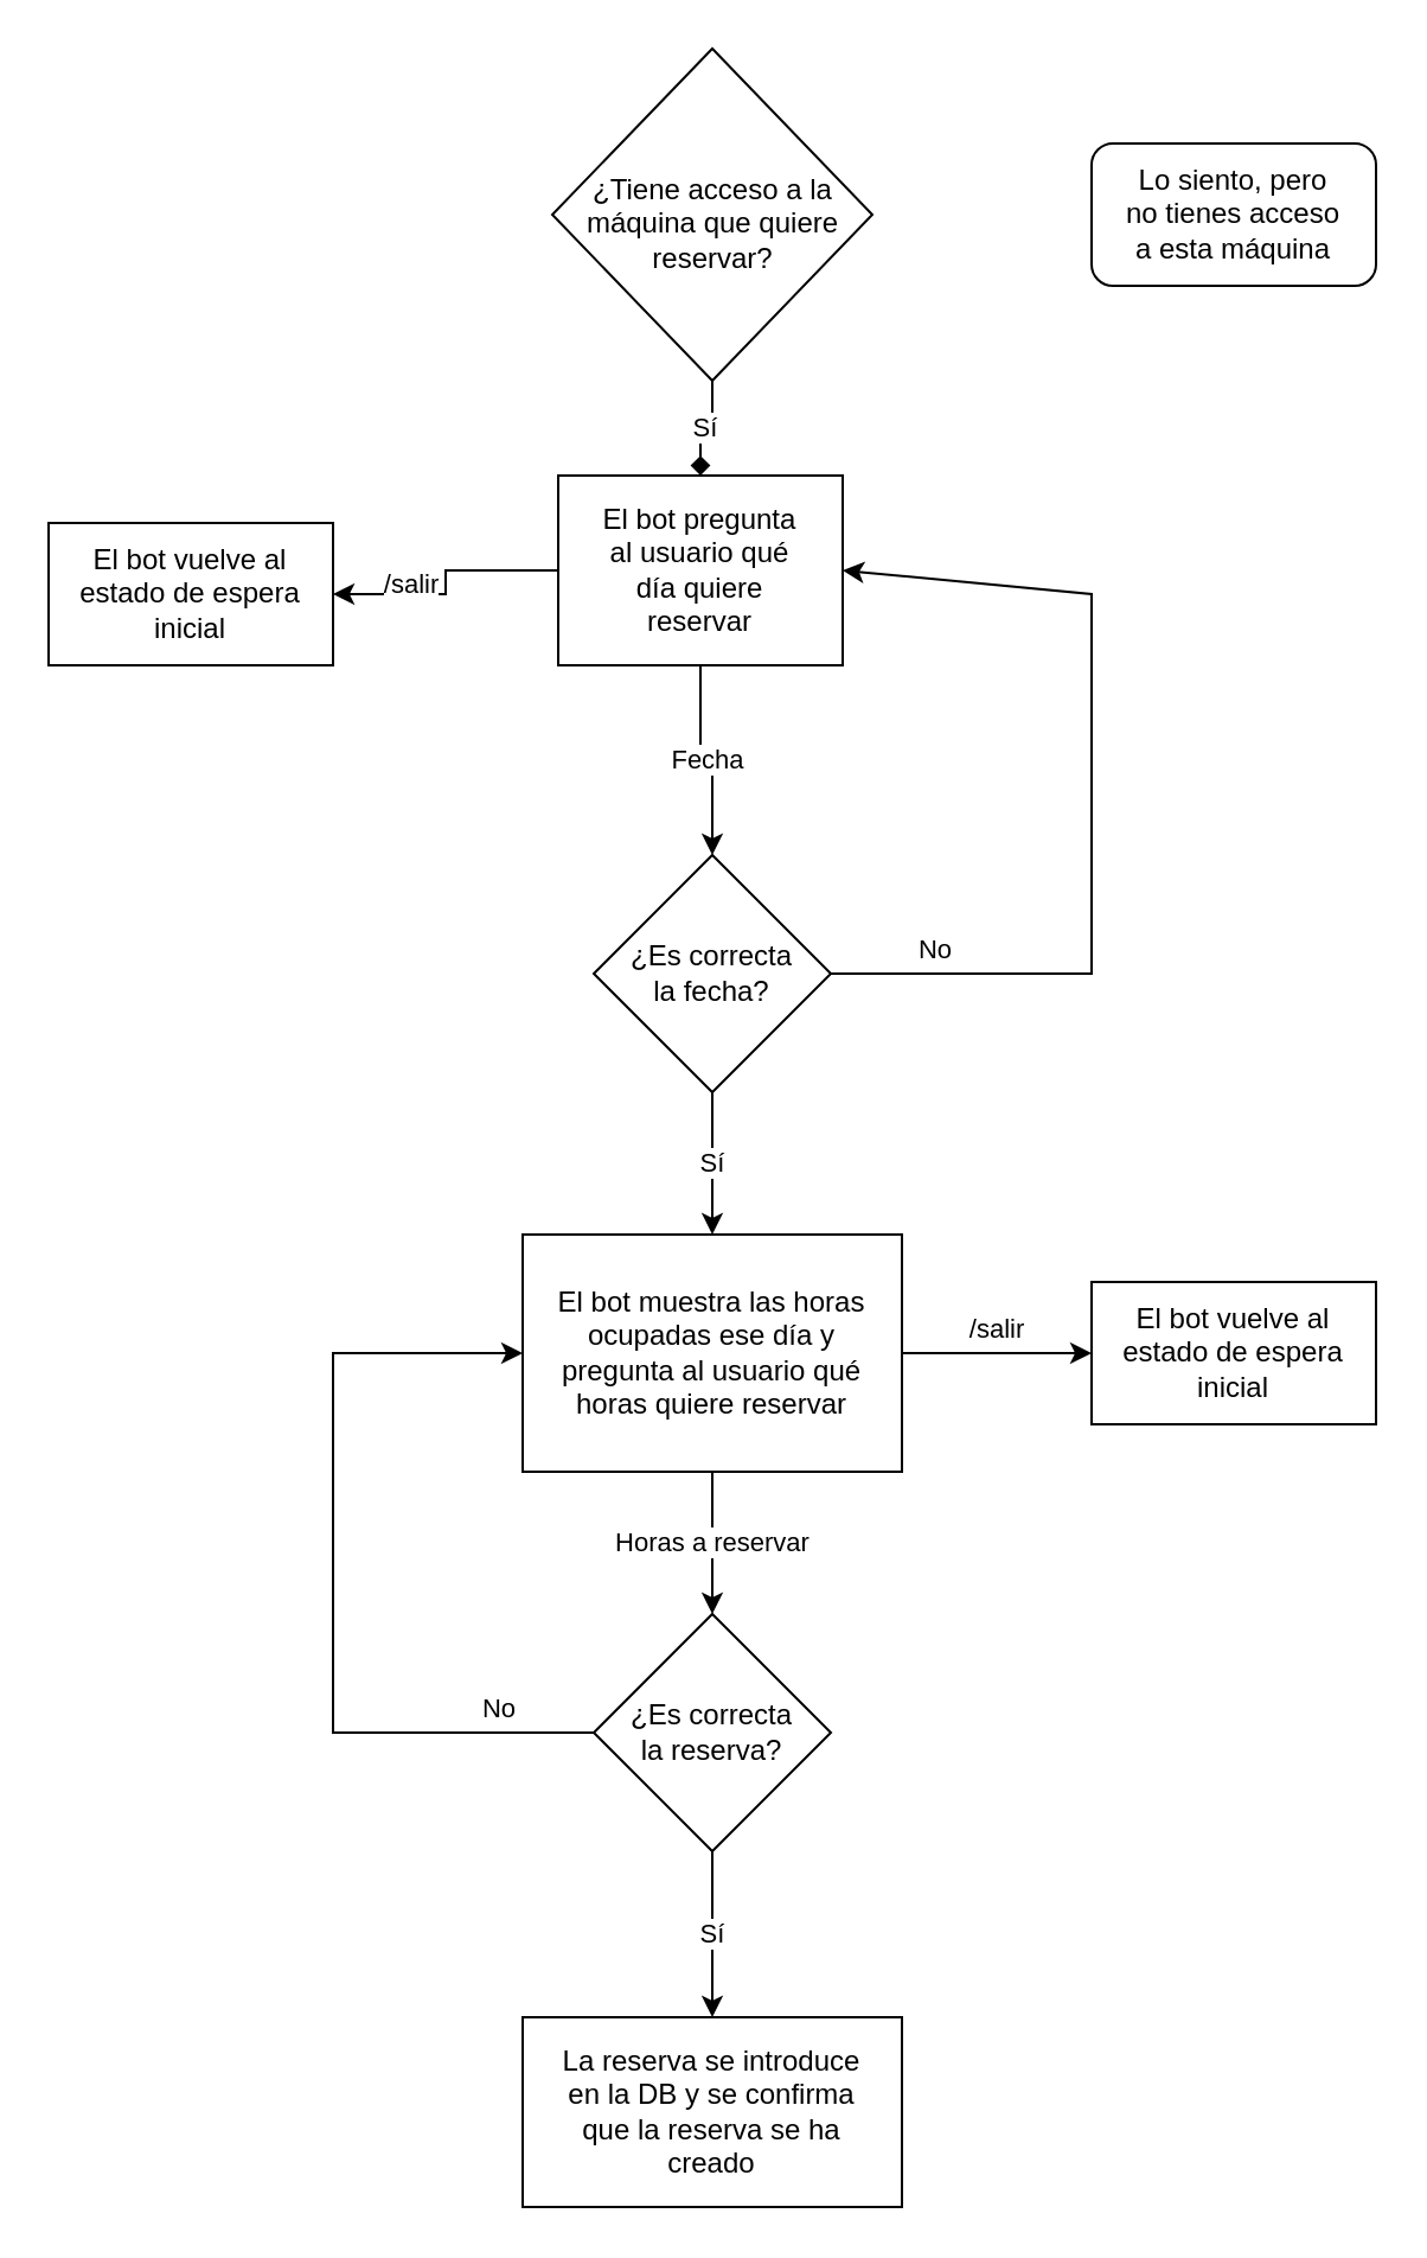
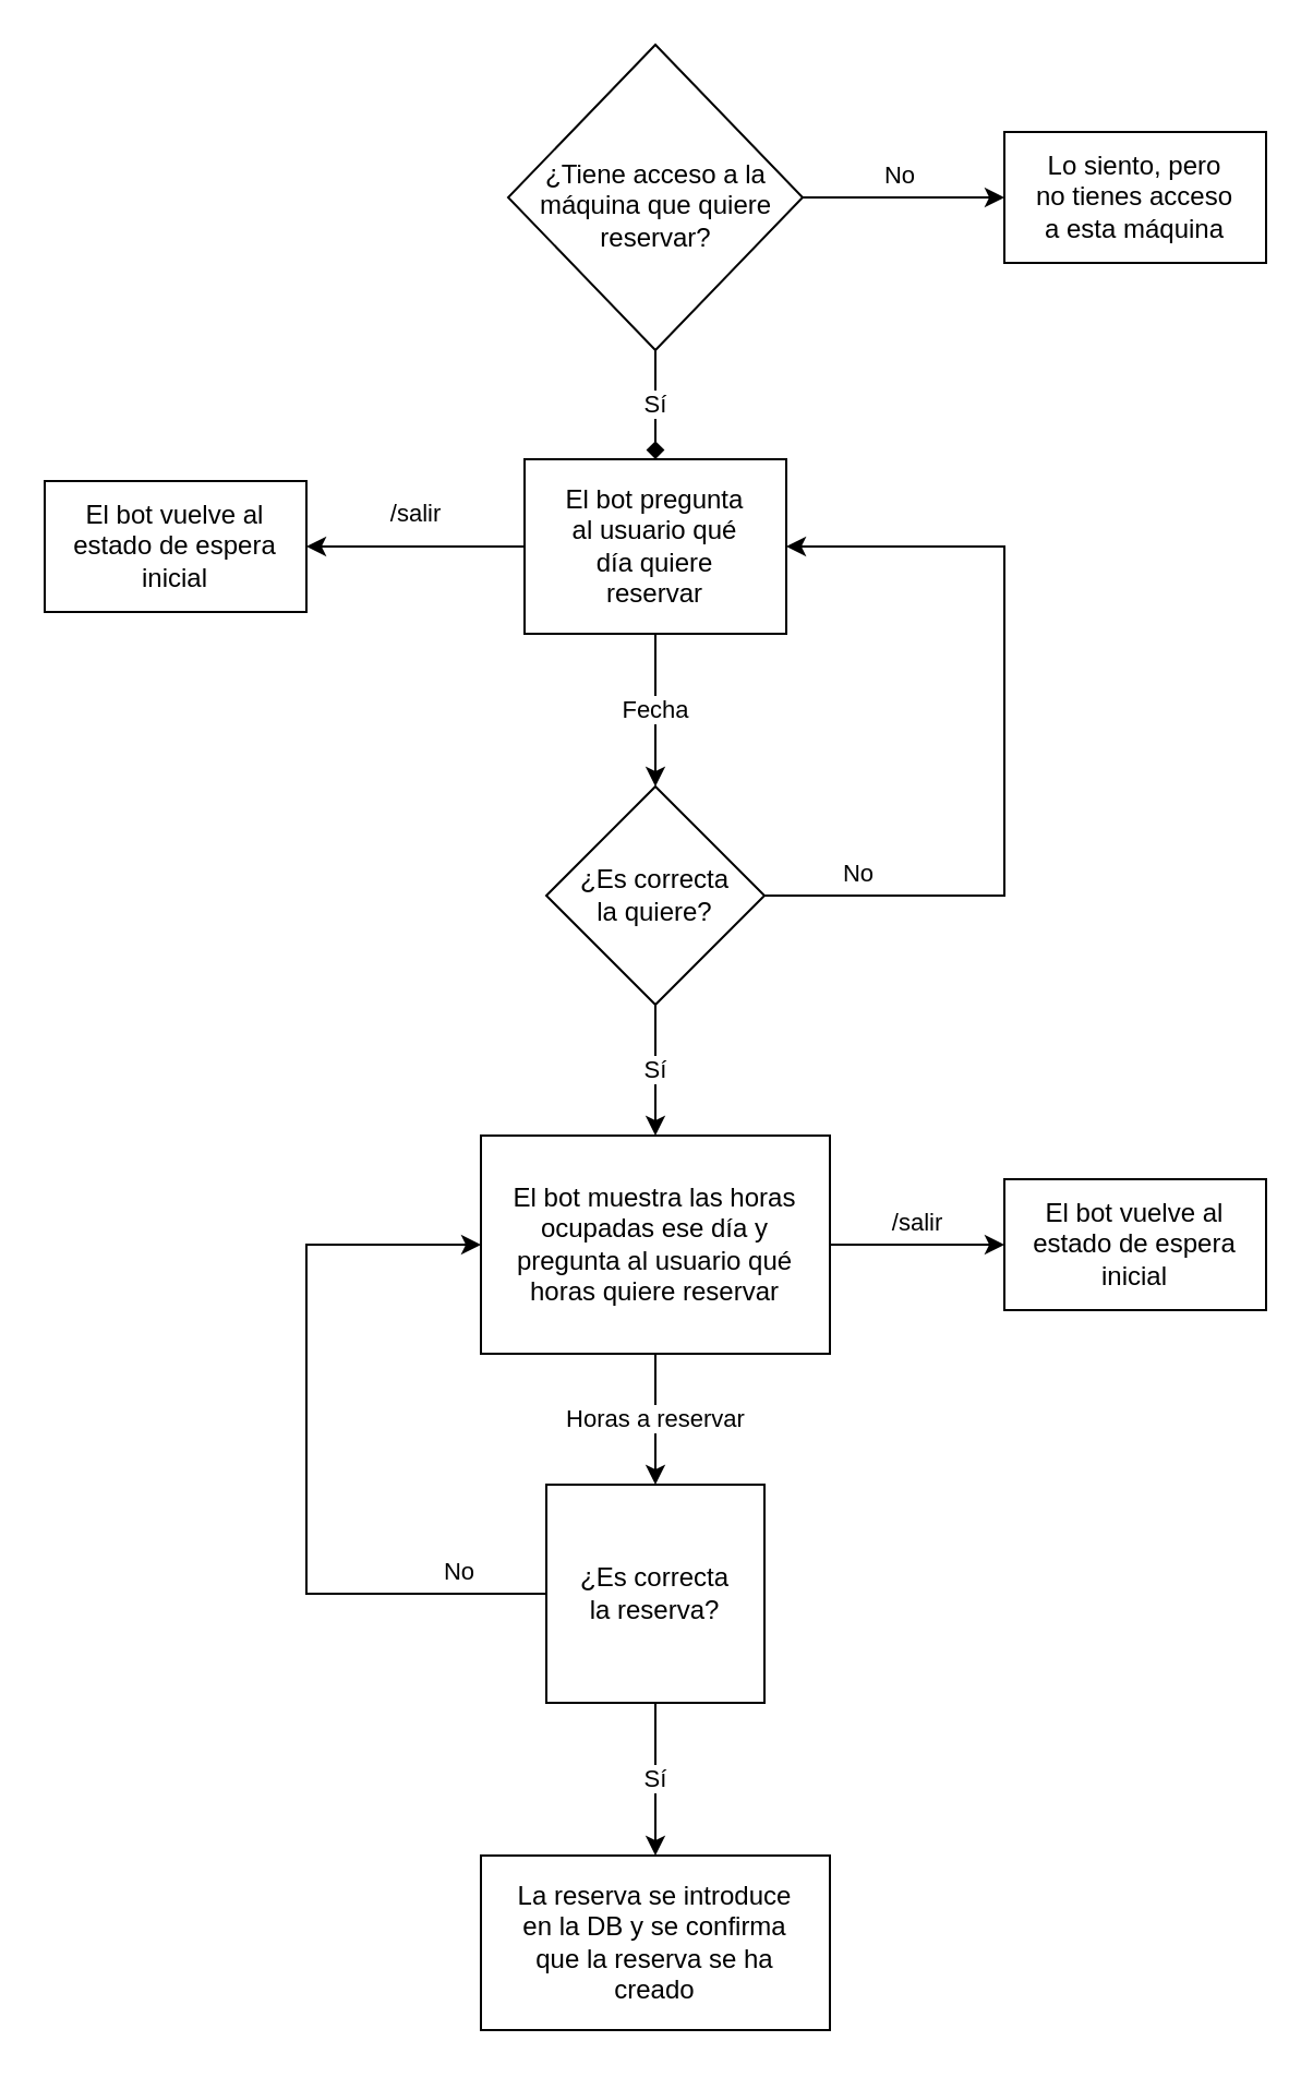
+ <mxCell id="2" value="No" style="edgeStyle=orthogonalEdgeStyle;rounded=0;orthogonalLoop=1;jettySize=auto;html=1;" edge="1" parent="1" source="4" target="5"><mxGeometry x="-0.081" y="10" relative="1" as="geometry"><mxPoint x="1" as="offset" /></mxGeometry></mxCell>
- <mxCell id="5" value="Lo siento, pero no tienes acceso a esta máquina" style="whiteSpace=wrap;html=1;spacingLeft=12;spacingRight=12;spacingTop=0;verticalAlign=middle;rounded=1;" vertex="1" parent="1"><mxGeometry x="460" y="60" width="120" height="60" as="geometry" /></mxCell>
+ <mxCell id="5" value="Lo siento, pero no tienes acceso a esta máquina" style="whiteSpace=wrap;html=1;spacingLeft=12;spacingRight=12;spacingTop=0;verticalAlign=middle;" vertex="1" parent="1"><mxGeometry x="460" y="60" width="120" height="60" as="geometry" /></mxCell>
- <mxCell id="8" value="El bot pregunta al usuario qué día quiere reservar" style="whiteSpace=wrap;html=1;spacingLeft=12;spacingRight=12;spacingTop=0;" vertex="1" parent="1"><mxGeometry x="235" y="200" width="120" height="80" as="geometry" /></mxCell>
+ <mxCell id="8" value="El bot pregunta al usuario qué día quiere reservar" style="whiteSpace=wrap;html=1;spacingLeft=12;spacingRight=12;spacingTop=0;" vertex="1" parent="1"><mxGeometry x="240" y="210" width="120" height="80" as="geometry" /></mxCell>
- <mxCell id="10" value="¿Es correcta la fecha?" style="rhombus;whiteSpace=wrap;html=1;spacingLeft=12;spacingRight=12;spacingTop=0;" vertex="1" parent="1"><mxGeometry x="250" y="360" width="100" height="100" as="geometry" /></mxCell>
+ <mxCell id="10" value="¿Es correcta la quiere?" style="rhombus;whiteSpace=wrap;html=1;spacingLeft=12;spacingRight=12;spacingTop=0;" vertex="1" parent="1"><mxGeometry x="250" y="360" width="100" height="100" as="geometry" /></mxCell>
- <mxCell id="15" value="¿Es correcta la reserva?" style="rhombus;whiteSpace=wrap;html=1;spacingLeft=12;spacingRight=12;spacingTop=0;" vertex="1" parent="1"><mxGeometry x="250" y="680" width="100" height="100" as="geometry" /></mxCell>
+ <mxCell id="15" value="¿Es correcta la reserva?" style="whiteSpace=wrap;html=1;spacingLeft=12;spacingRight=12;spacingTop=0;rounded=0;" vertex="1" parent="1"><mxGeometry x="250" y="680" width="100" height="100" as="geometry" /></mxCell>
